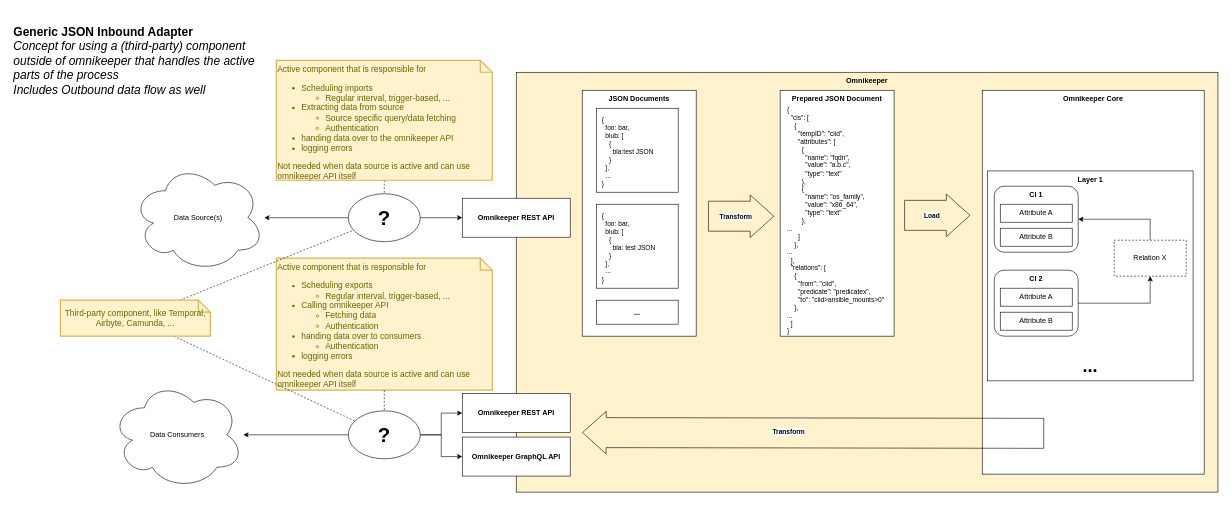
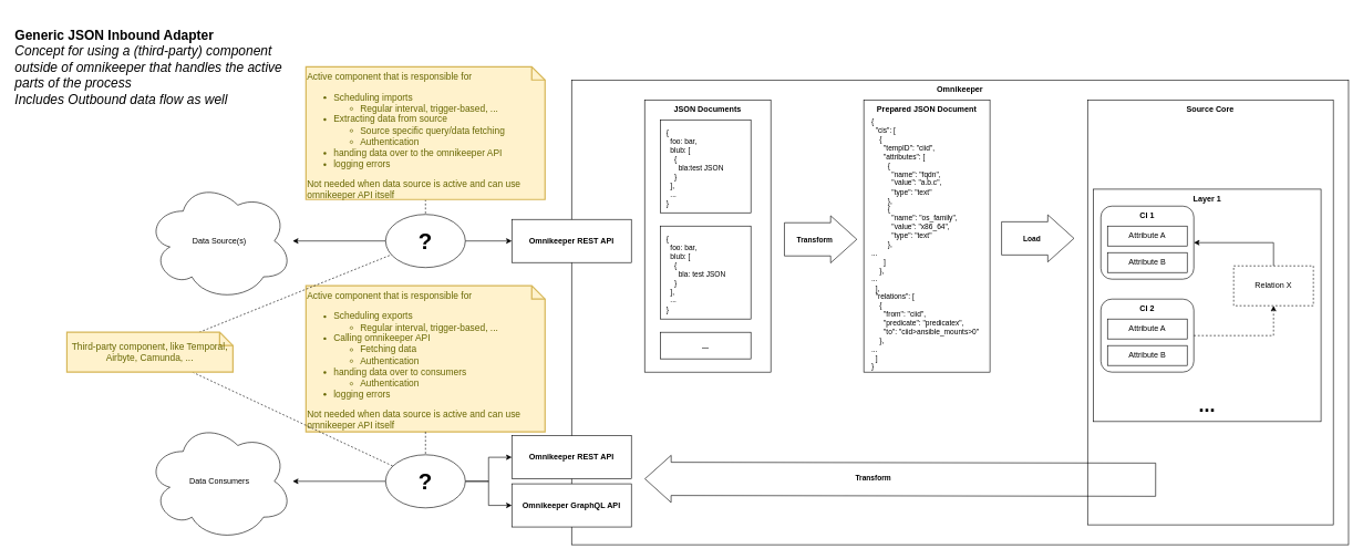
- <mxCell id="2" value="Omnikeeper" style="rounded=0;whiteSpace=wrap;html=1;fontStyle=1;verticalAlign=top;fillColor=#fff2cc;" parent="1" vertex="1"><mxGeometry x="860" y="120" width="1170" height="700" as="geometry" /></mxCell>
+ <mxCell id="2" value="Omnikeeper" style="rounded=0;whiteSpace=wrap;html=1;fontStyle=1;verticalAlign=top;" parent="1" vertex="1"><mxGeometry x="860" y="120" width="1170" height="700" as="geometry" /></mxCell>
- <mxCell id="3" value="Omnikeeper Core" style="rounded=0;whiteSpace=wrap;html=1;align=center;fontStyle=1;verticalAlign=top;" parent="1" vertex="1"><mxGeometry x="1637" y="150" width="370" height="640" as="geometry" /></mxCell>
+ <mxCell id="3" value="Source Core" style="rounded=0;whiteSpace=wrap;html=1;align=center;fontStyle=1;verticalAlign=top;" parent="1" vertex="1"><mxGeometry x="1637" y="150" width="370" height="640" as="geometry" /></mxCell>
- <mxCell id="20" style="edgeStyle=orthogonalEdgeStyle;rounded=0;orthogonalLoop=1;jettySize=auto;html=1;" parent="1" source="15" target="19" edge="1"><mxGeometry relative="1" as="geometry"><Array as="points"><mxPoint x="1917" y="505" /></Array></mxGeometry></mxCell>
+ <mxCell id="20" style="edgeStyle=orthogonalEdgeStyle;rounded=0;orthogonalLoop=1;jettySize=auto;html=1;dashed=1;" parent="1" source="15" target="19" edge="1"><mxGeometry relative="1" as="geometry"><Array as="points"><mxPoint x="1917" y="505" /></Array></mxGeometry></mxCell>
- <mxCell id="32" value="Data Consumers" style="ellipse;shape=cloud;whiteSpace=wrap;html=1;" parent="1" vertex="1"><mxGeometry x="185" y="634.5" width="220" height="180" as="geometry" /></mxCell>
+ <mxCell id="32" value="Data Consumers" style="ellipse;shape=cloud;whiteSpace=wrap;html=1;" parent="1" vertex="1"><mxGeometry x="220" y="634.5" width="220" height="180" as="geometry" /></mxCell>
